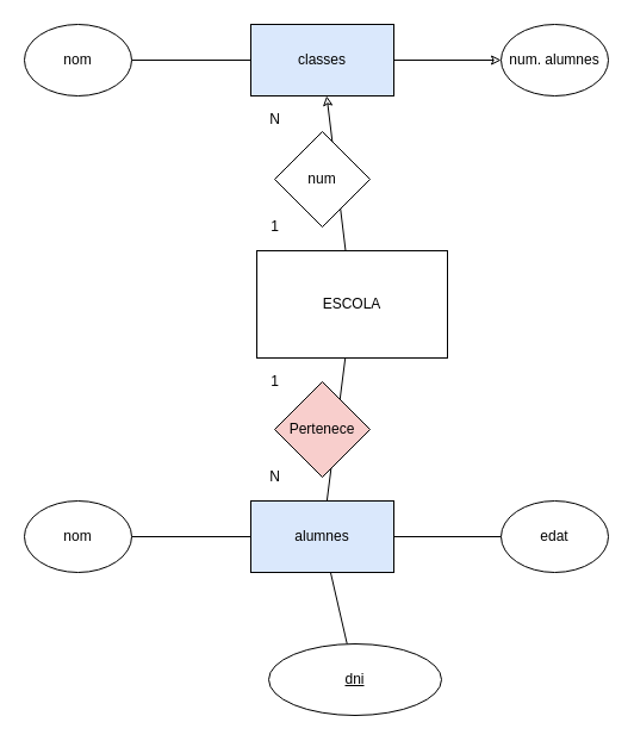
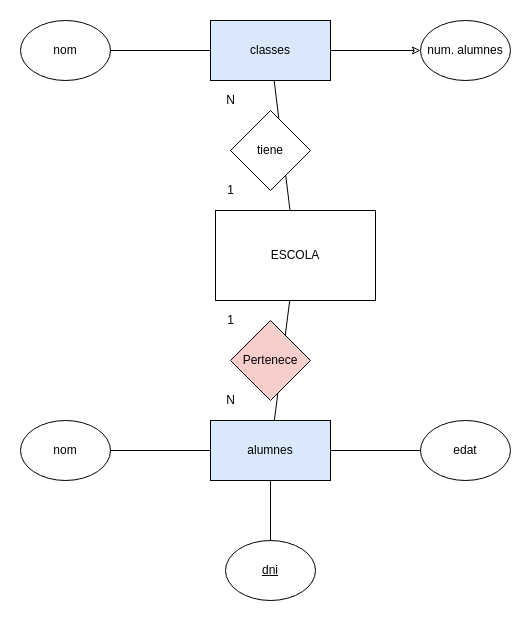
- <mxCell id="2" value="" style="edgeStyle=none;html=1;endArrow=classic;endFill=0;" edge="1" parent="1" source="4" target="7"><mxGeometry relative="1" as="geometry" /></mxCell>
+ <mxCell id="2" value="" style="edgeStyle=none;html=1;endArrow=none;endFill=0;" edge="1" parent="1" source="4" target="7"><mxGeometry relative="1" as="geometry" /></mxCell>
- <mxCell id="17" value="num" style="rhombus;whiteSpace=wrap;html=1;" vertex="1" parent="1"><mxGeometry x="230" y="110" width="80" height="80" as="geometry" /></mxCell>
+ <mxCell id="17" value="tiene" style="rhombus;whiteSpace=wrap;html=1;" vertex="1" parent="1"><mxGeometry x="230" y="110" width="80" height="80" as="geometry" /></mxCell>
- <mxCell id="16" value="&lt;u&gt;dni&lt;/u&gt;" style="ellipse;whiteSpace=wrap;html=1;" vertex="1" parent="1"><mxGeometry x="225" y="540" width="145" height="60" as="geometry" /></mxCell>
+ <mxCell id="16" value="&lt;u&gt;dni&lt;/u&gt;" style="ellipse;whiteSpace=wrap;html=1;" vertex="1" parent="1"><mxGeometry x="225" y="540" width="90" height="60" as="geometry" /></mxCell>
